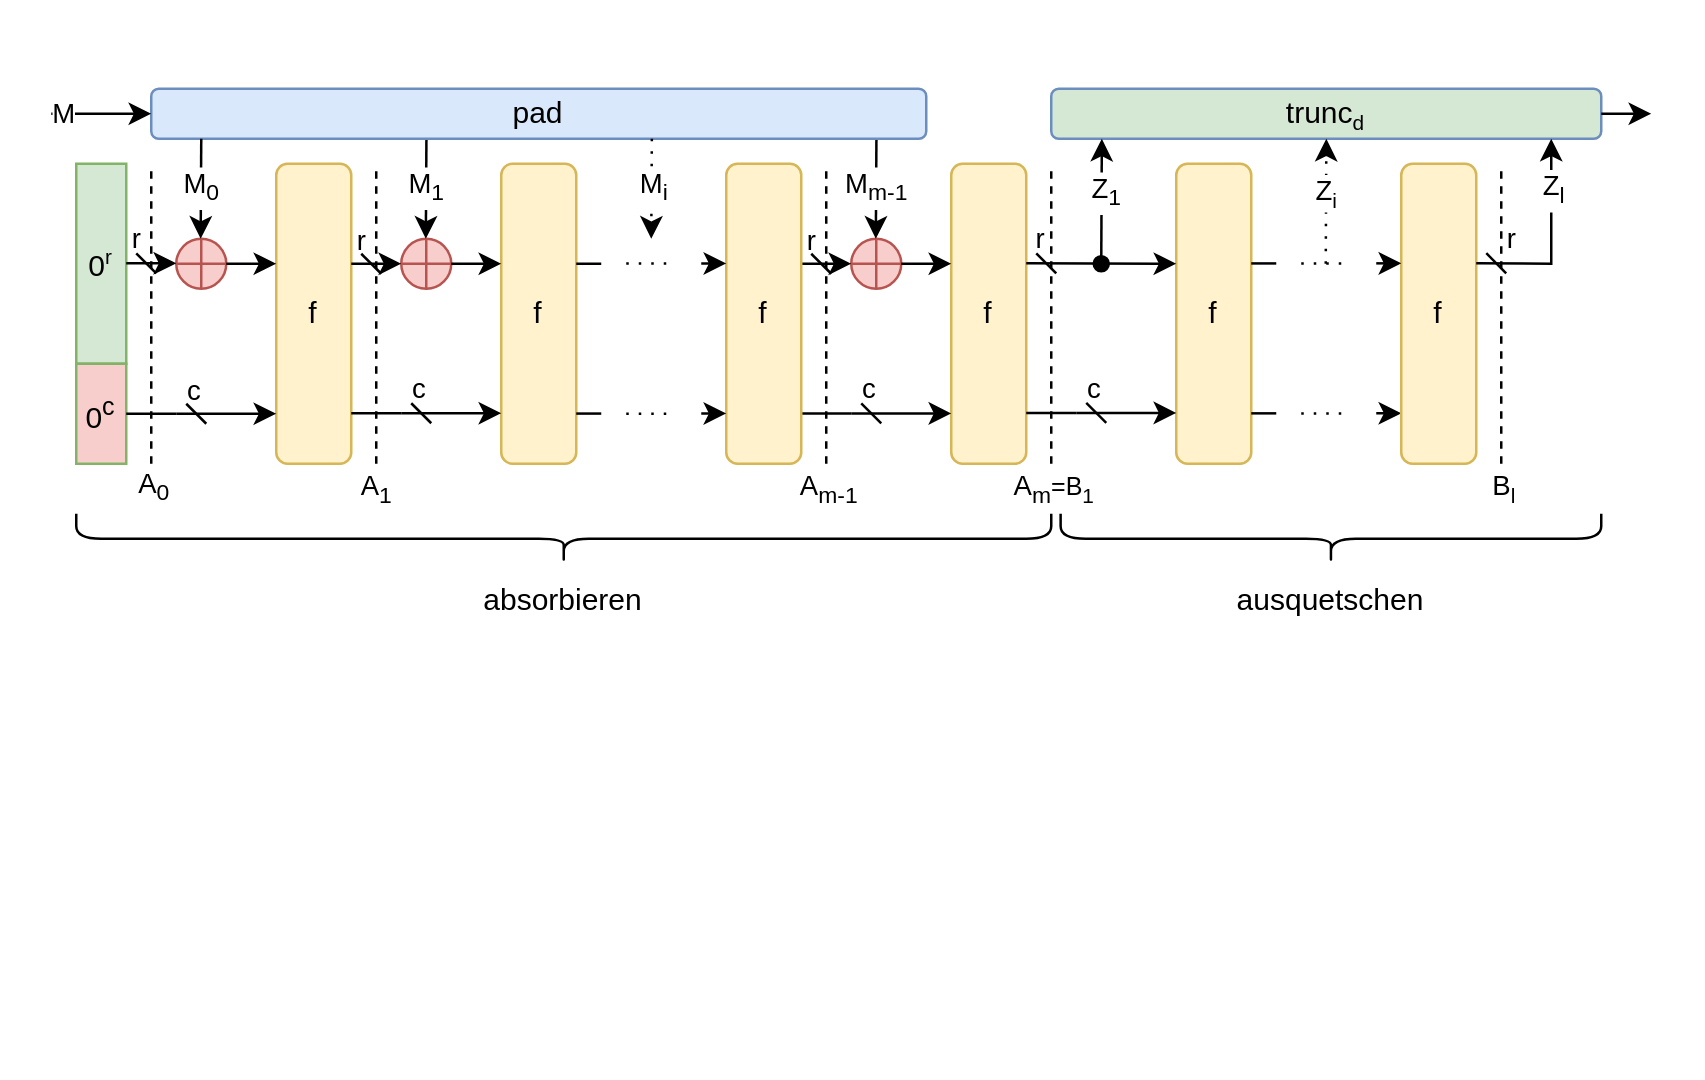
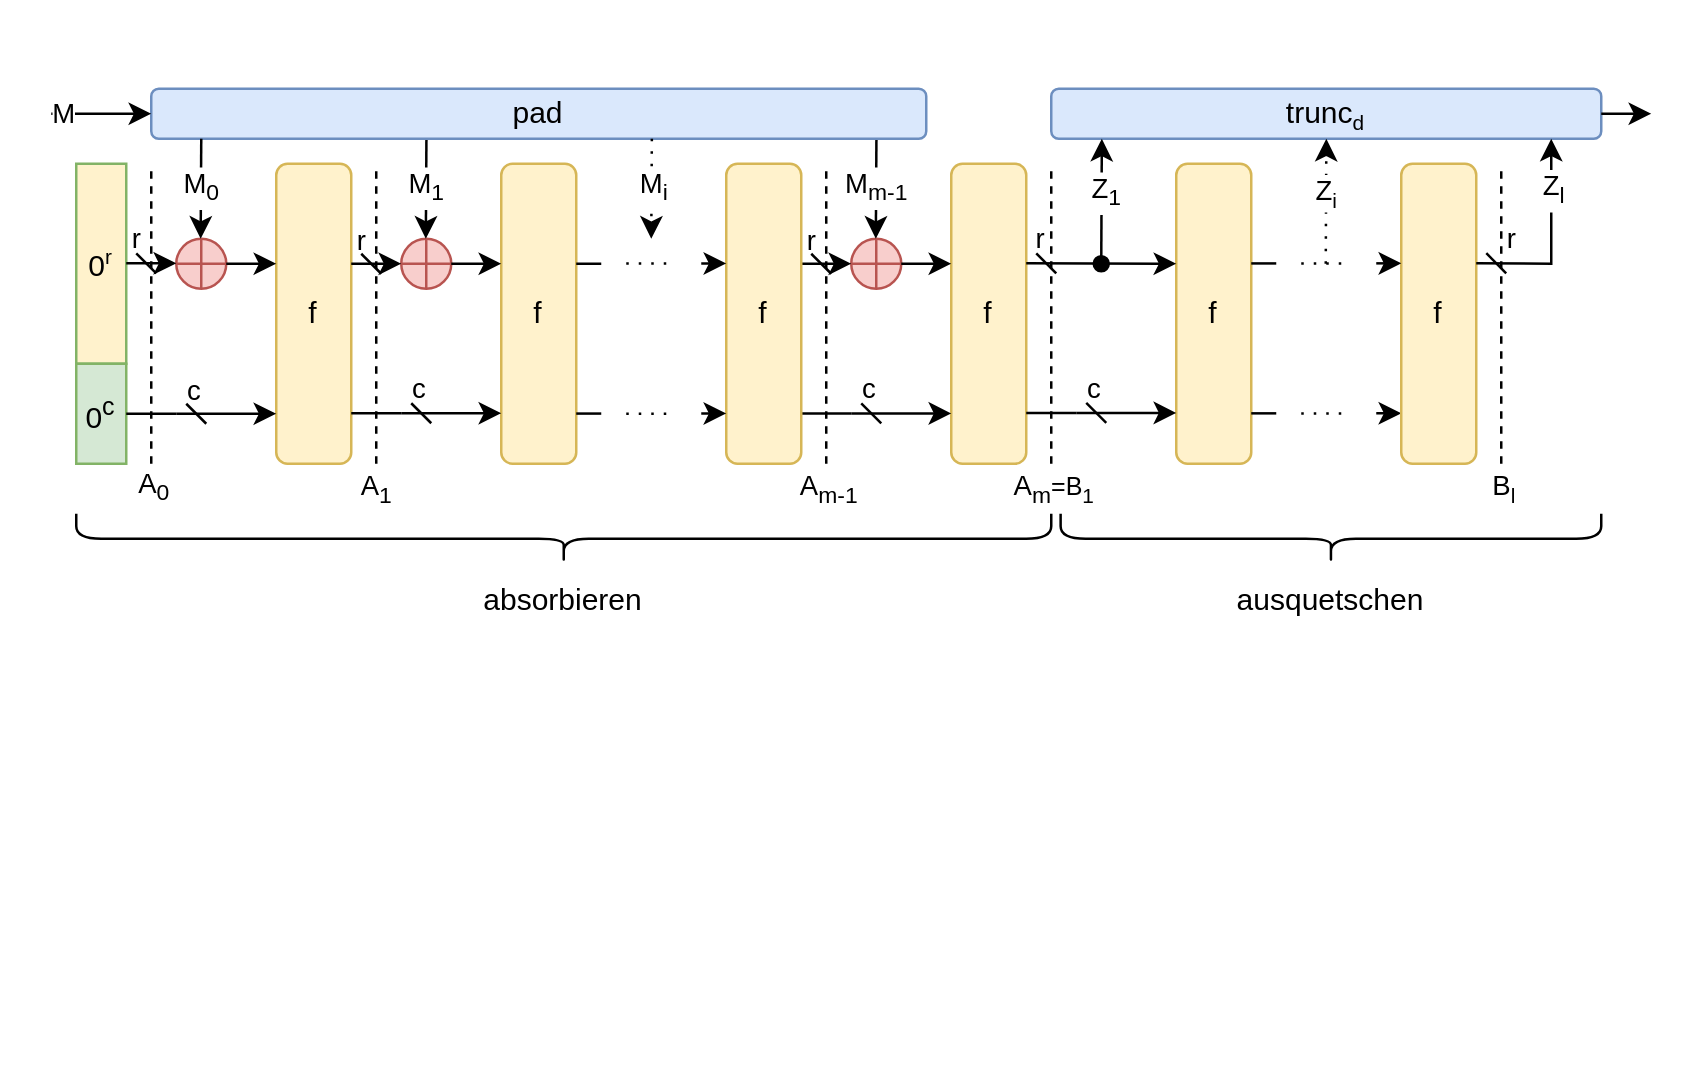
- <mxCell id="60" value="trunc&lt;span style=&quot;font-size: 10px;&quot;&gt;&lt;sub&gt;d&lt;/sub&gt;&lt;/span&gt;" style="rounded=1;whiteSpace=wrap;html=1;fillColor=#d5e8d4;strokeColor=#6c8ebf;" parent="1" vertex="1"><mxGeometry x="420" y="35" width="220" height="20" as="geometry" /></mxCell>
+ <mxCell id="60" value="trunc&lt;span style=&quot;font-size: 10px;&quot;&gt;&lt;sub&gt;d&lt;/sub&gt;&lt;/span&gt;" style="rounded=1;whiteSpace=wrap;html=1;fillColor=#dae8fc;strokeColor=#6c8ebf;" parent="1" vertex="1"><mxGeometry x="420" y="35" width="220" height="20" as="geometry" /></mxCell>
- <mxCell id="8" value="0&lt;span style=&quot;font-size: 10px;&quot;&gt;&lt;sup&gt;r&lt;/sup&gt;&lt;/span&gt;" style="rounded=0;whiteSpace=wrap;html=1;fillColor=#d5e8d4;strokeColor=#82b366;" parent="1" vertex="1"><mxGeometry x="30" y="65" width="20" height="80" as="geometry" /></mxCell>
+ <mxCell id="8" value="0&lt;span style=&quot;font-size: 10px;&quot;&gt;&lt;sup&gt;r&lt;/sup&gt;&lt;/span&gt;" style="rounded=0;whiteSpace=wrap;html=1;fillColor=#fff2cc;strokeColor=#82b366;" parent="1" vertex="1"><mxGeometry x="30" y="65" width="20" height="80" as="geometry" /></mxCell>
- <mxCell id="9" value="0&lt;sup&gt;c&lt;/sup&gt;" style="rounded=0;whiteSpace=wrap;html=1;fillColor=#f8cecc;strokeColor=#82b366;" parent="1" vertex="1"><mxGeometry x="30" y="145" width="20" height="40" as="geometry" /></mxCell>
+ <mxCell id="9" value="0&lt;sup&gt;c&lt;/sup&gt;" style="rounded=0;whiteSpace=wrap;html=1;fillColor=#d5e8d4;strokeColor=#82b366;" parent="1" vertex="1"><mxGeometry x="30" y="145" width="20" height="40" as="geometry" /></mxCell>
